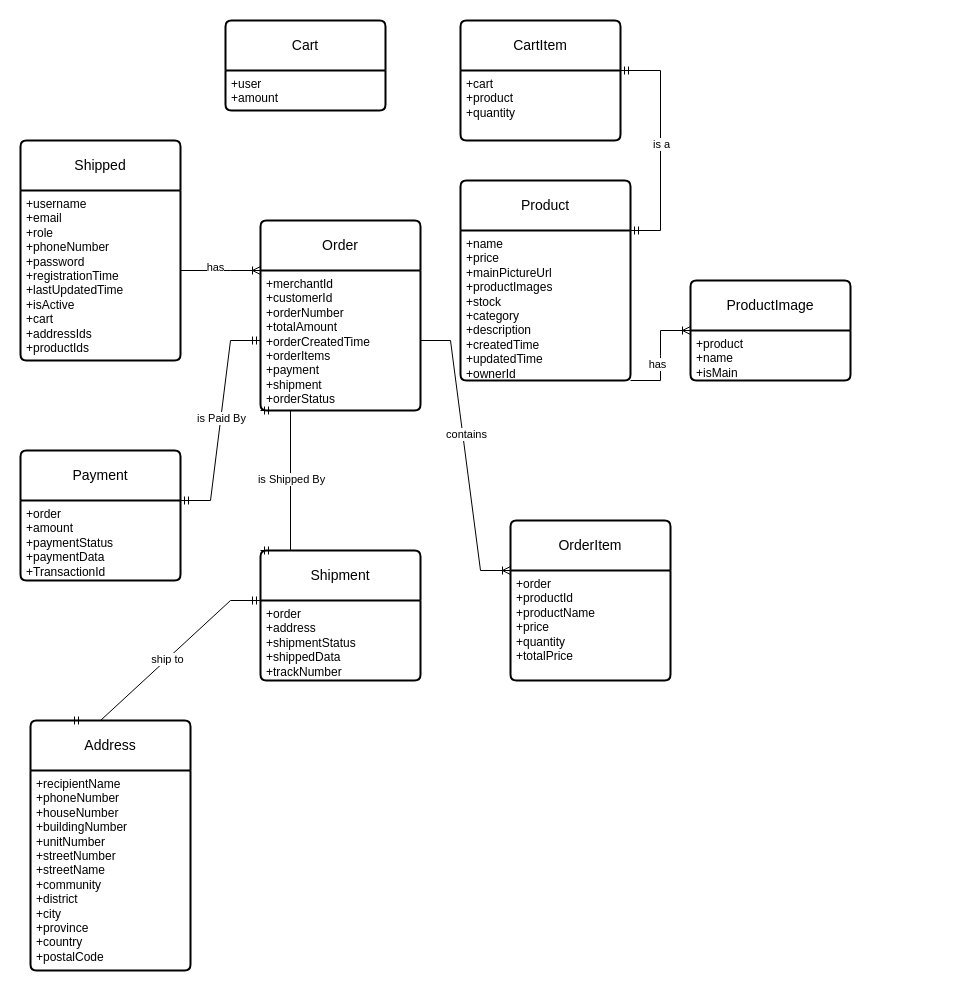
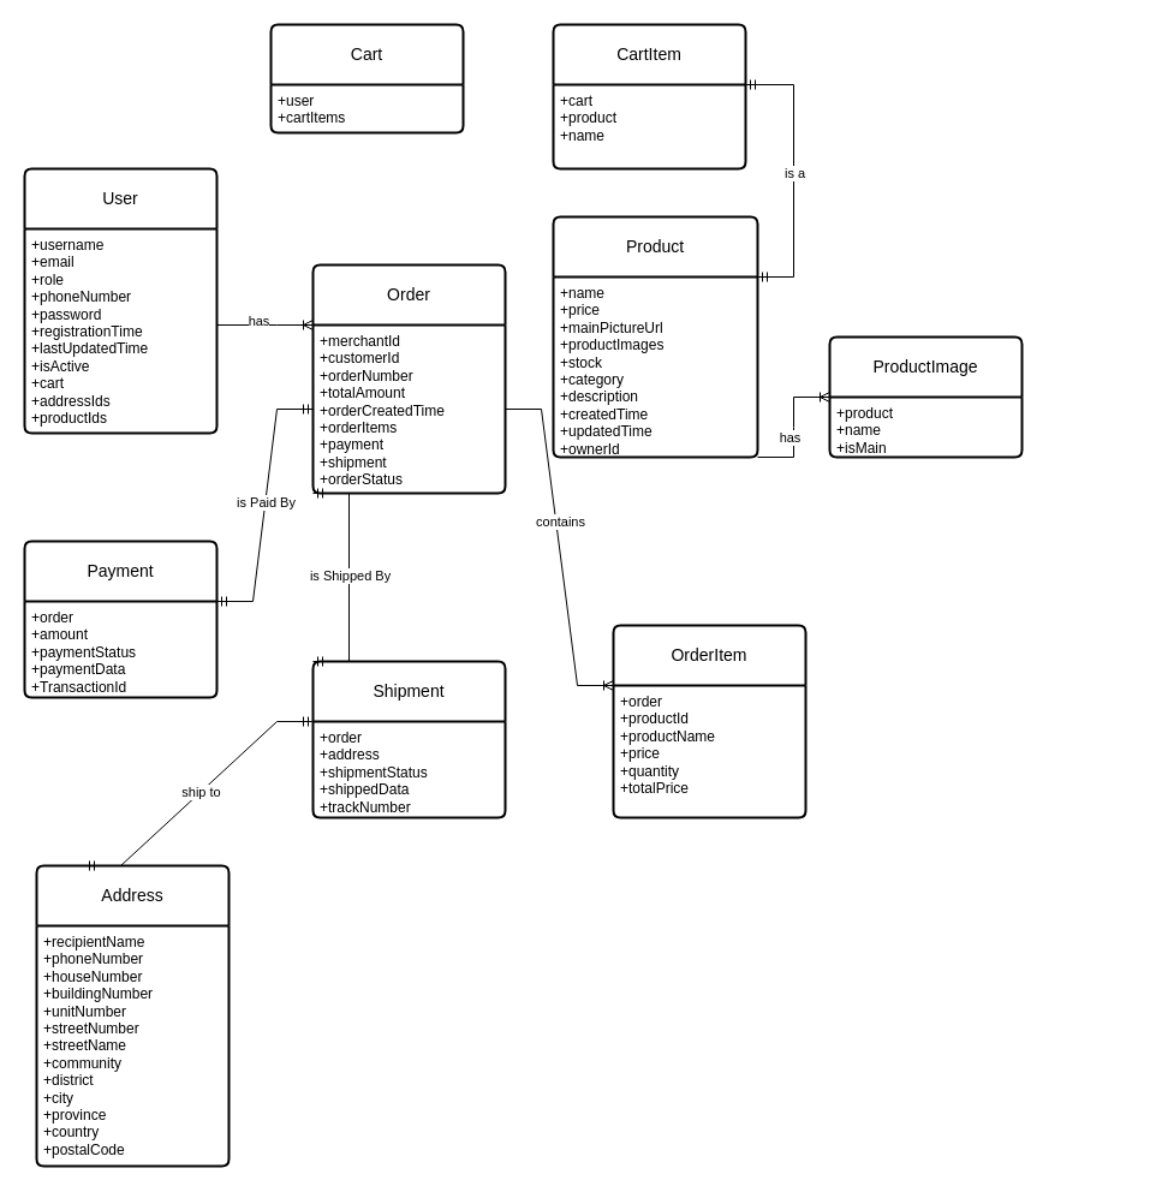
- <mxCell id="5" value="&lt;div&gt;+user&lt;/div&gt;+amount" style="align=left;strokeColor=none;fillColor=none;spacingLeft=4;fontSize=12;verticalAlign=top;resizable=0;rotatable=0;part=1;html=1;" vertex="1" parent="4"><mxGeometry y="50" width="160" height="40" as="geometry" /></mxCell>
+ <mxCell id="5" value="&lt;div&gt;+user&lt;/div&gt;+cartItems" style="align=left;strokeColor=none;fillColor=none;spacingLeft=4;fontSize=12;verticalAlign=top;resizable=0;rotatable=0;part=1;html=1;" vertex="1" parent="4"><mxGeometry y="50" width="160" height="40" as="geometry" /></mxCell>
- <mxCell id="9" value="+cart&lt;br&gt;+product&lt;br&gt;+quantity" style="align=left;strokeColor=none;fillColor=none;spacingLeft=4;fontSize=12;verticalAlign=top;resizable=0;rotatable=0;part=1;html=1;" vertex="1" parent="8"><mxGeometry y="50" width="160" height="70" as="geometry" /></mxCell>
+ <mxCell id="9" value="+cart&lt;br&gt;+product&lt;br&gt;+name" style="align=left;strokeColor=none;fillColor=none;spacingLeft=4;fontSize=12;verticalAlign=top;resizable=0;rotatable=0;part=1;html=1;" vertex="1" parent="8"><mxGeometry y="50" width="160" height="70" as="geometry" /></mxCell>
- <mxCell id="2" value="Shipped" style="swimlane;childLayout=stackLayout;horizontal=1;startSize=50;horizontalStack=0;rounded=1;fontSize=14;fontStyle=0;strokeWidth=2;resizeParent=0;resizeLast=1;shadow=0;dashed=0;align=center;arcSize=4;whiteSpace=wrap;html=1;spacingBottom=0;" vertex="1" parent="1"><mxGeometry x="20" y="140" width="160" height="220" as="geometry" /></mxCell>
+ <mxCell id="2" value="User" style="swimlane;childLayout=stackLayout;horizontal=1;startSize=50;horizontalStack=0;rounded=1;fontSize=14;fontStyle=0;strokeWidth=2;resizeParent=0;resizeLast=1;shadow=0;dashed=0;align=center;arcSize=4;whiteSpace=wrap;html=1;spacingBottom=0;" vertex="1" parent="1"><mxGeometry x="20" y="140" width="160" height="220" as="geometry" /></mxCell>
